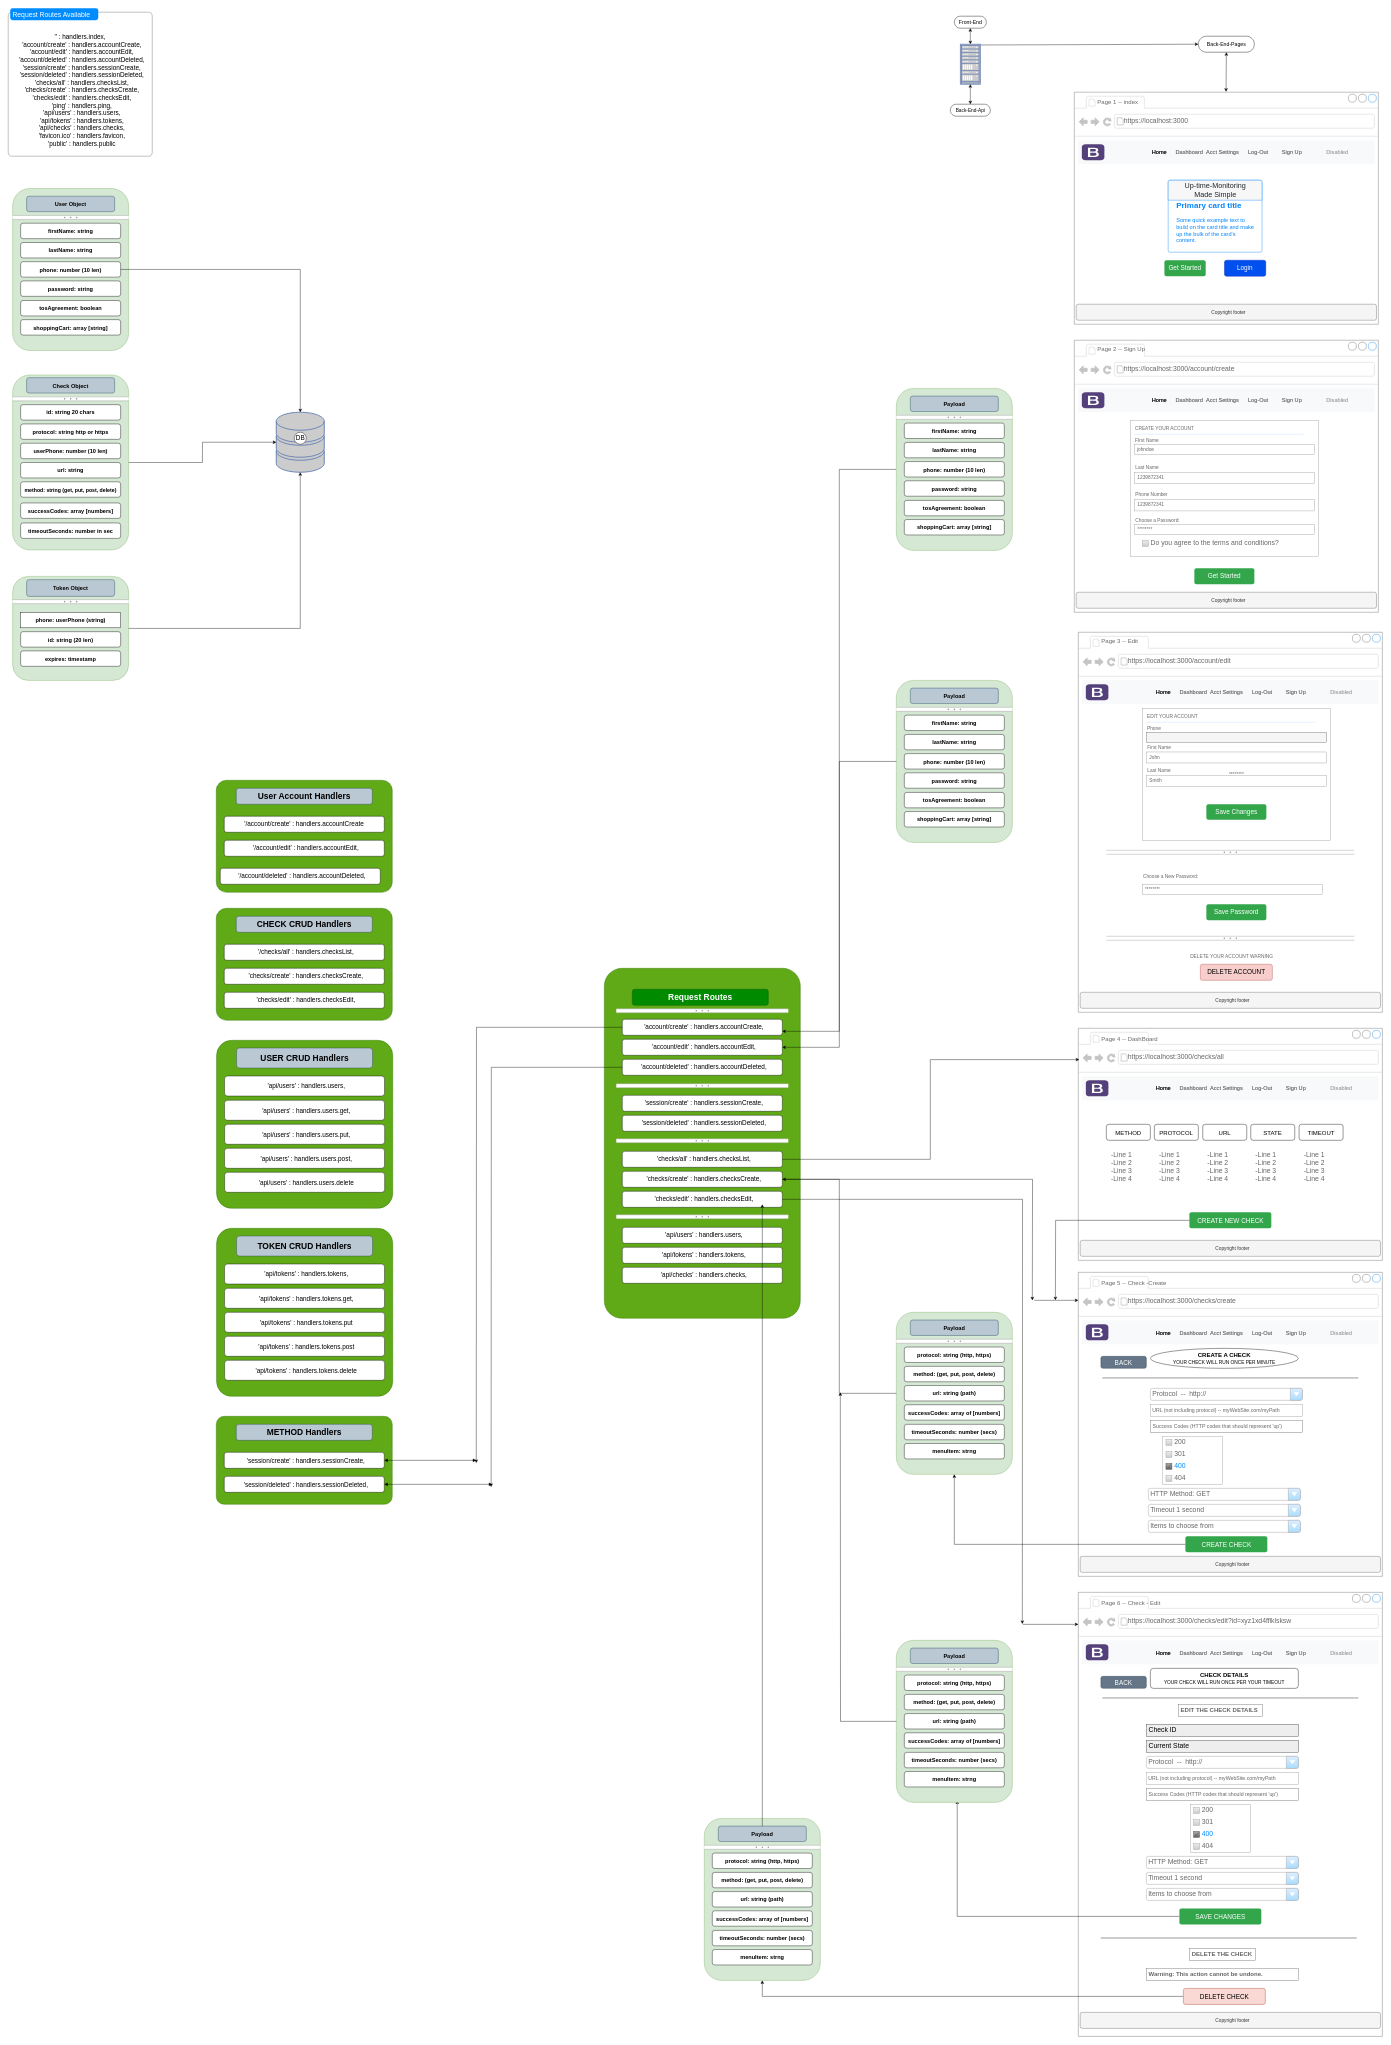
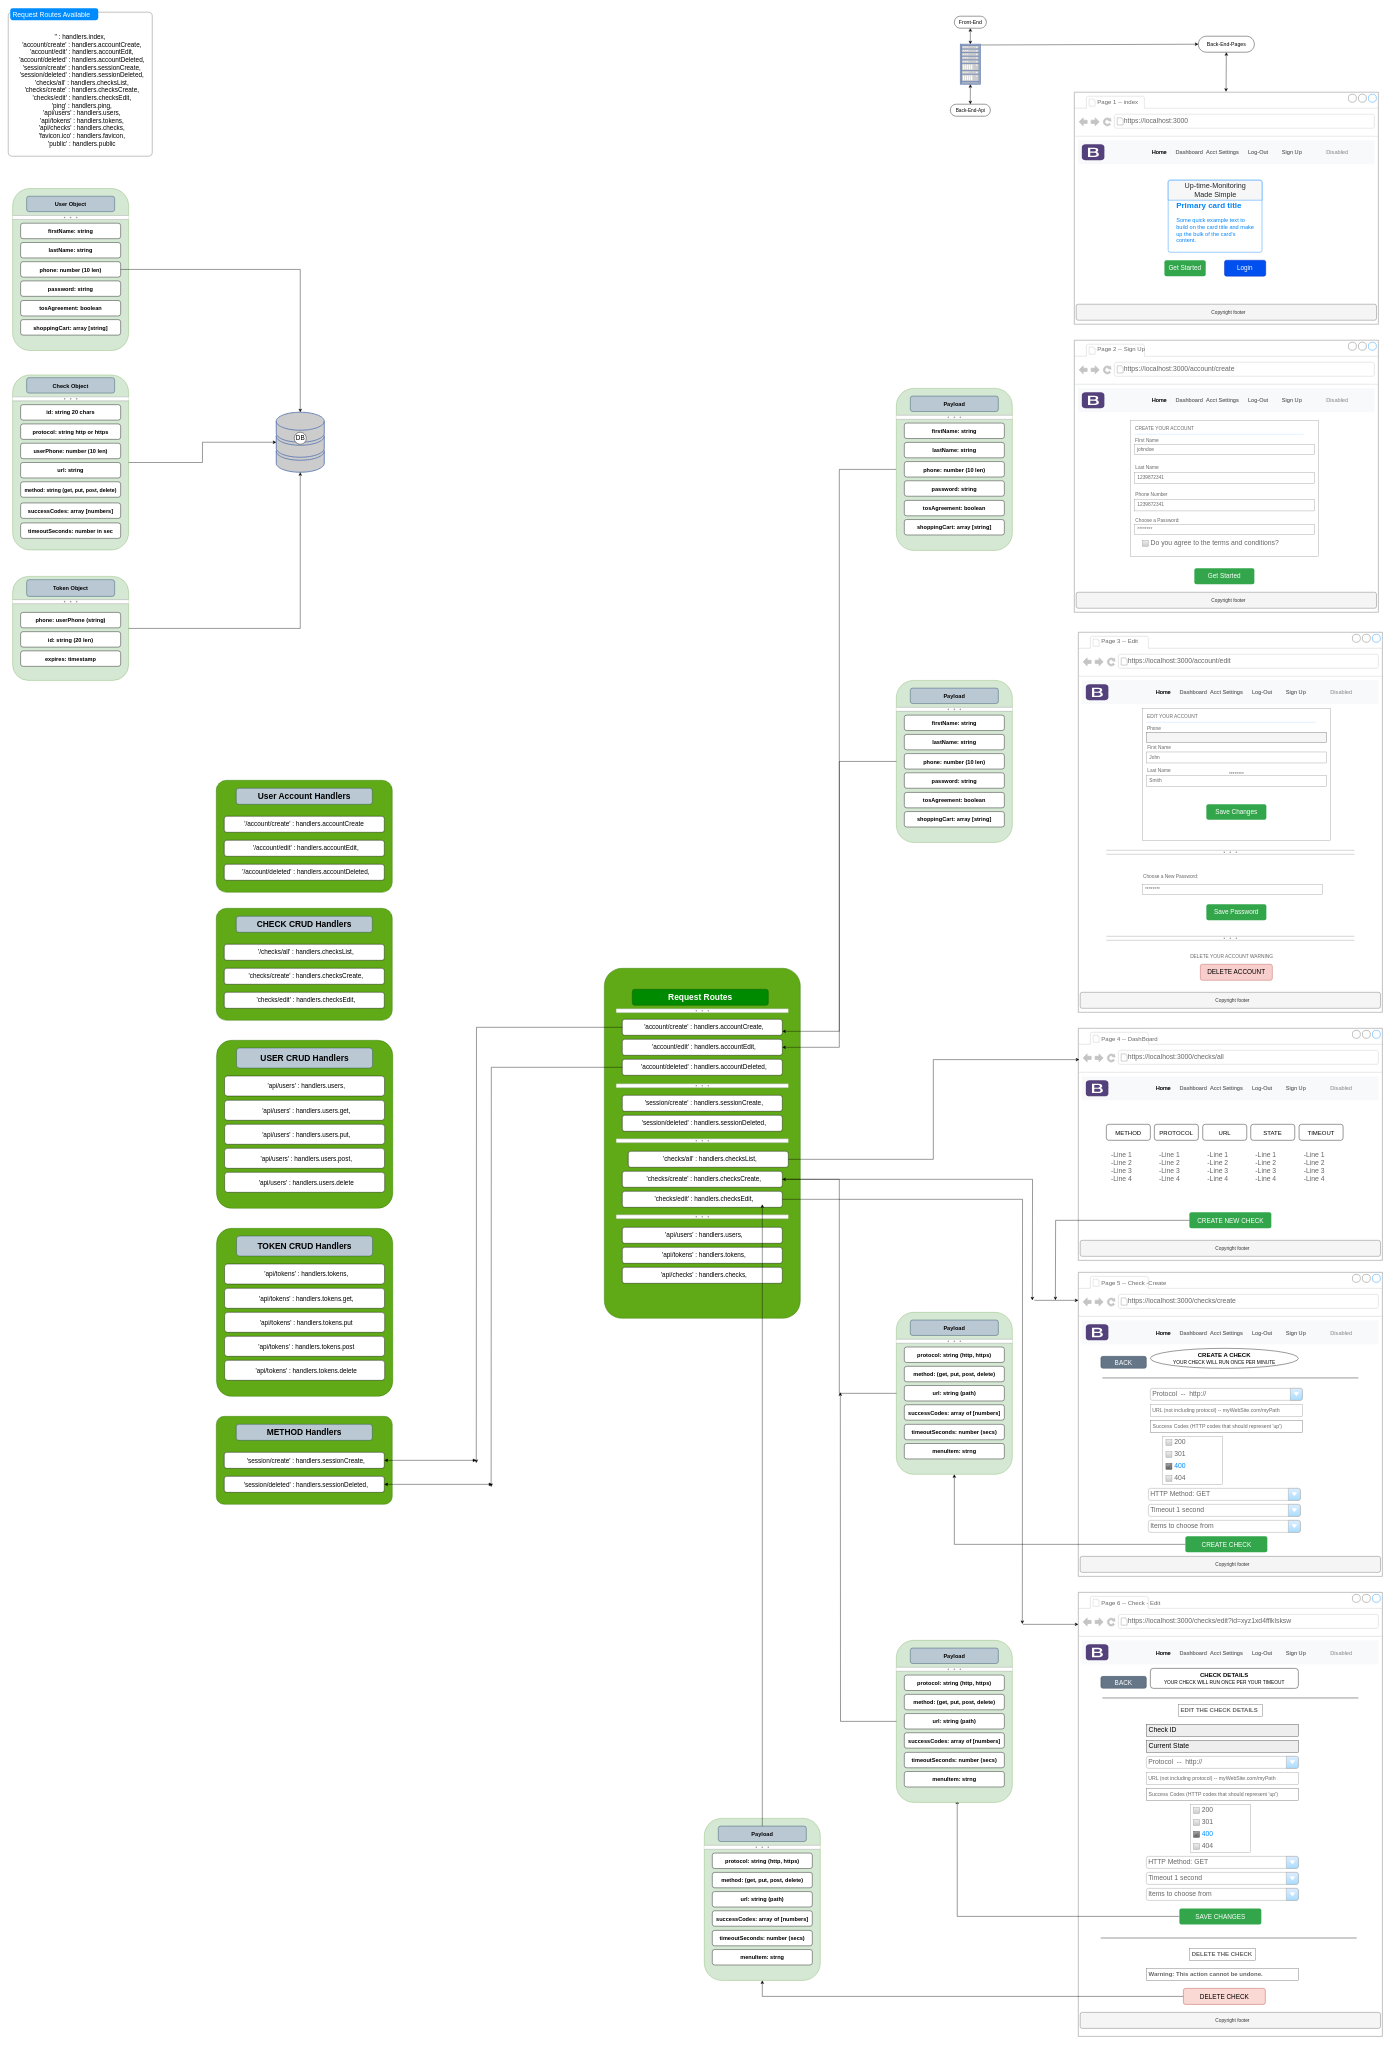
- <mxCell id="377" value="&lt;b&gt;&lt;font style=&quot;font-size: 14px&quot;&gt;phone: userPhone (string)&lt;/font&gt;&lt;/b&gt;" style="whiteSpace=wrap;html=1;fontSize=15;align=center;rounded=0;" vertex="1" parent="372"><mxGeometry x="20" y="89.996" width="250" height="38.571" as="geometry" /></mxCell>
+ <mxCell id="377" value="&lt;b&gt;&lt;font style=&quot;font-size: 14px&quot;&gt;phone: userPhone (string)&lt;/font&gt;&lt;/b&gt;" style="rounded=1;whiteSpace=wrap;html=1;fontSize=15;align=center;" vertex="1" parent="372"><mxGeometry x="20" y="89.996" width="250" height="38.571" as="geometry" /></mxCell>
- <mxCell id="340" value="&lt;span style=&quot;font-size: 16px&quot;&gt;&amp;nbsp; '/account/deleted'&amp;nbsp;:&amp;nbsp;handlers.accountDeleted,&lt;/span&gt;" style="rounded=1;whiteSpace=wrap;html=1;fontSize=15;align=center;" vertex="1" parent="335"><mxGeometry x="10" y="220" width="400" height="40" as="geometry" /></mxCell>
+ <mxCell id="340" value="&lt;span style=&quot;font-size: 16px&quot;&gt;&amp;nbsp; '/account/deleted'&amp;nbsp;:&amp;nbsp;handlers.accountDeleted,&lt;/span&gt;" style="rounded=1;whiteSpace=wrap;html=1;fontSize=15;align=center;" vertex="1" parent="335"><mxGeometry x="20" y="210" width="400" height="40" as="geometry" /></mxCell>
- <mxCell id="237" value="&lt;span style=&quot;font-size: 16px&quot;&gt;&amp;nbsp; 'checks/all'&amp;nbsp;:&amp;nbsp;handlers.checksList,&lt;/span&gt;" style="rounded=1;whiteSpace=wrap;html=1;fontSize=15;align=center;" vertex="1" parent="235"><mxGeometry x="45" y="457.49" width="400" height="40" as="geometry" /></mxCell>
+ <mxCell id="237" value="&lt;span style=&quot;font-size: 16px&quot;&gt;&amp;nbsp; 'checks/all'&amp;nbsp;:&amp;nbsp;handlers.checksList,&lt;/span&gt;" style="rounded=1;whiteSpace=wrap;html=1;fontSize=15;align=center;" vertex="1" parent="235"><mxGeometry x="60" y="457.49" width="400" height="40" as="geometry" /></mxCell>
